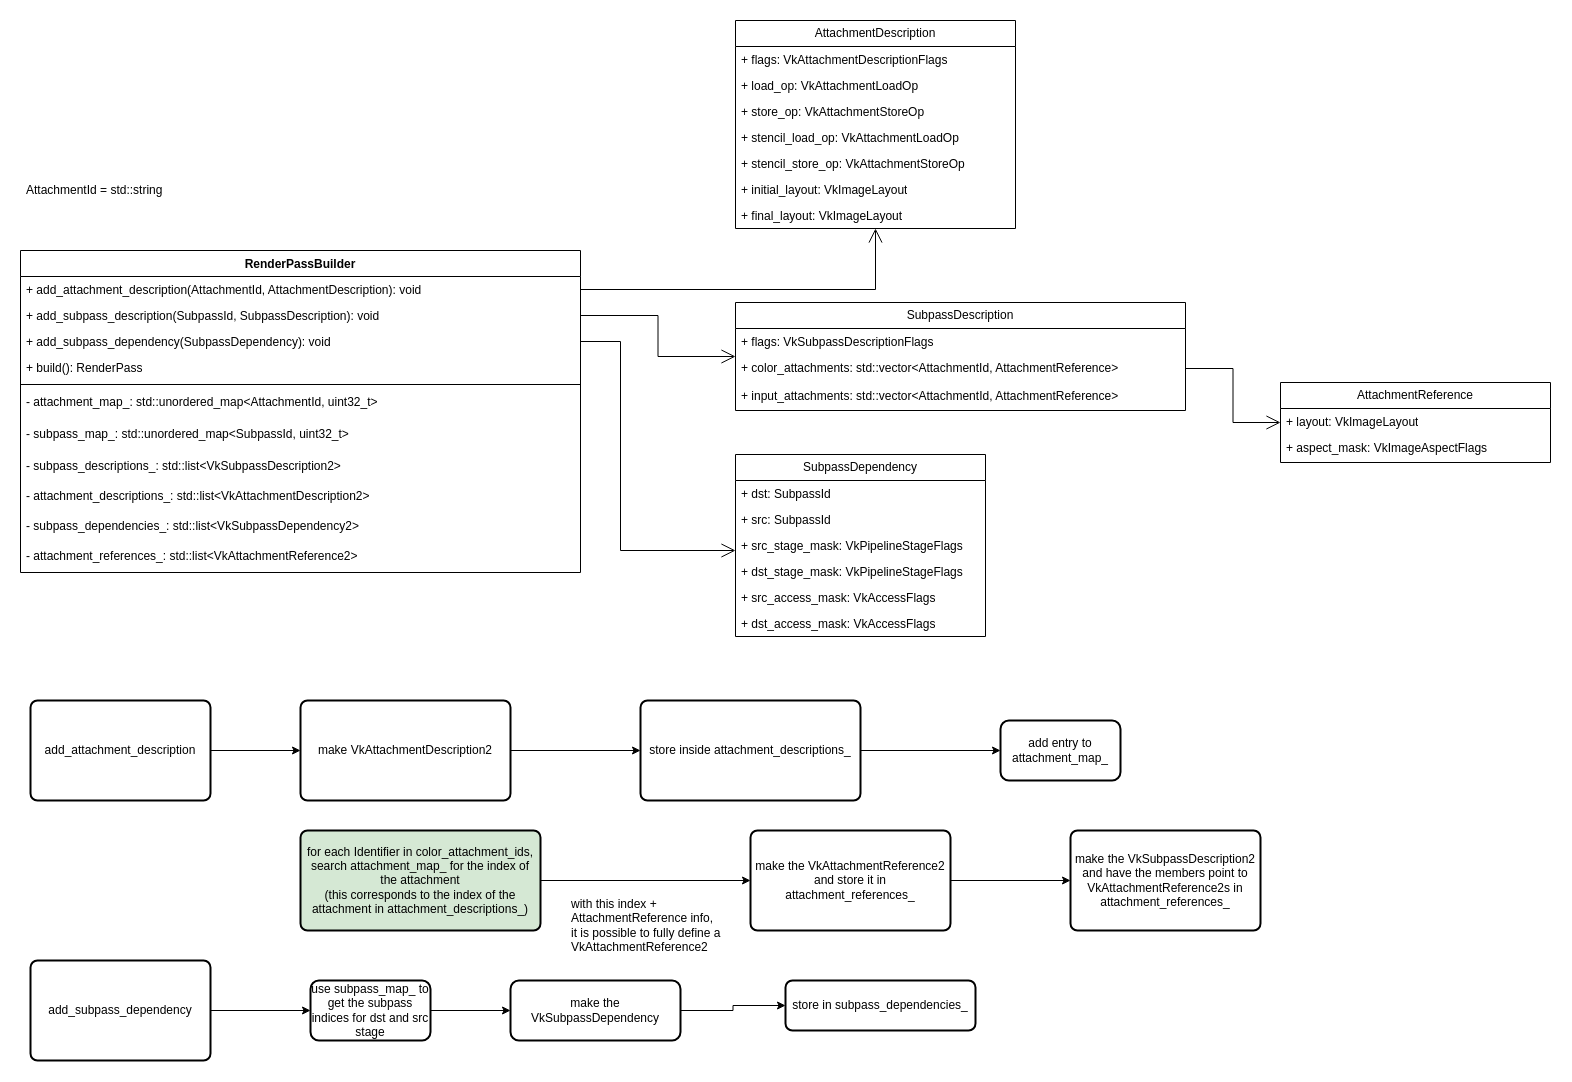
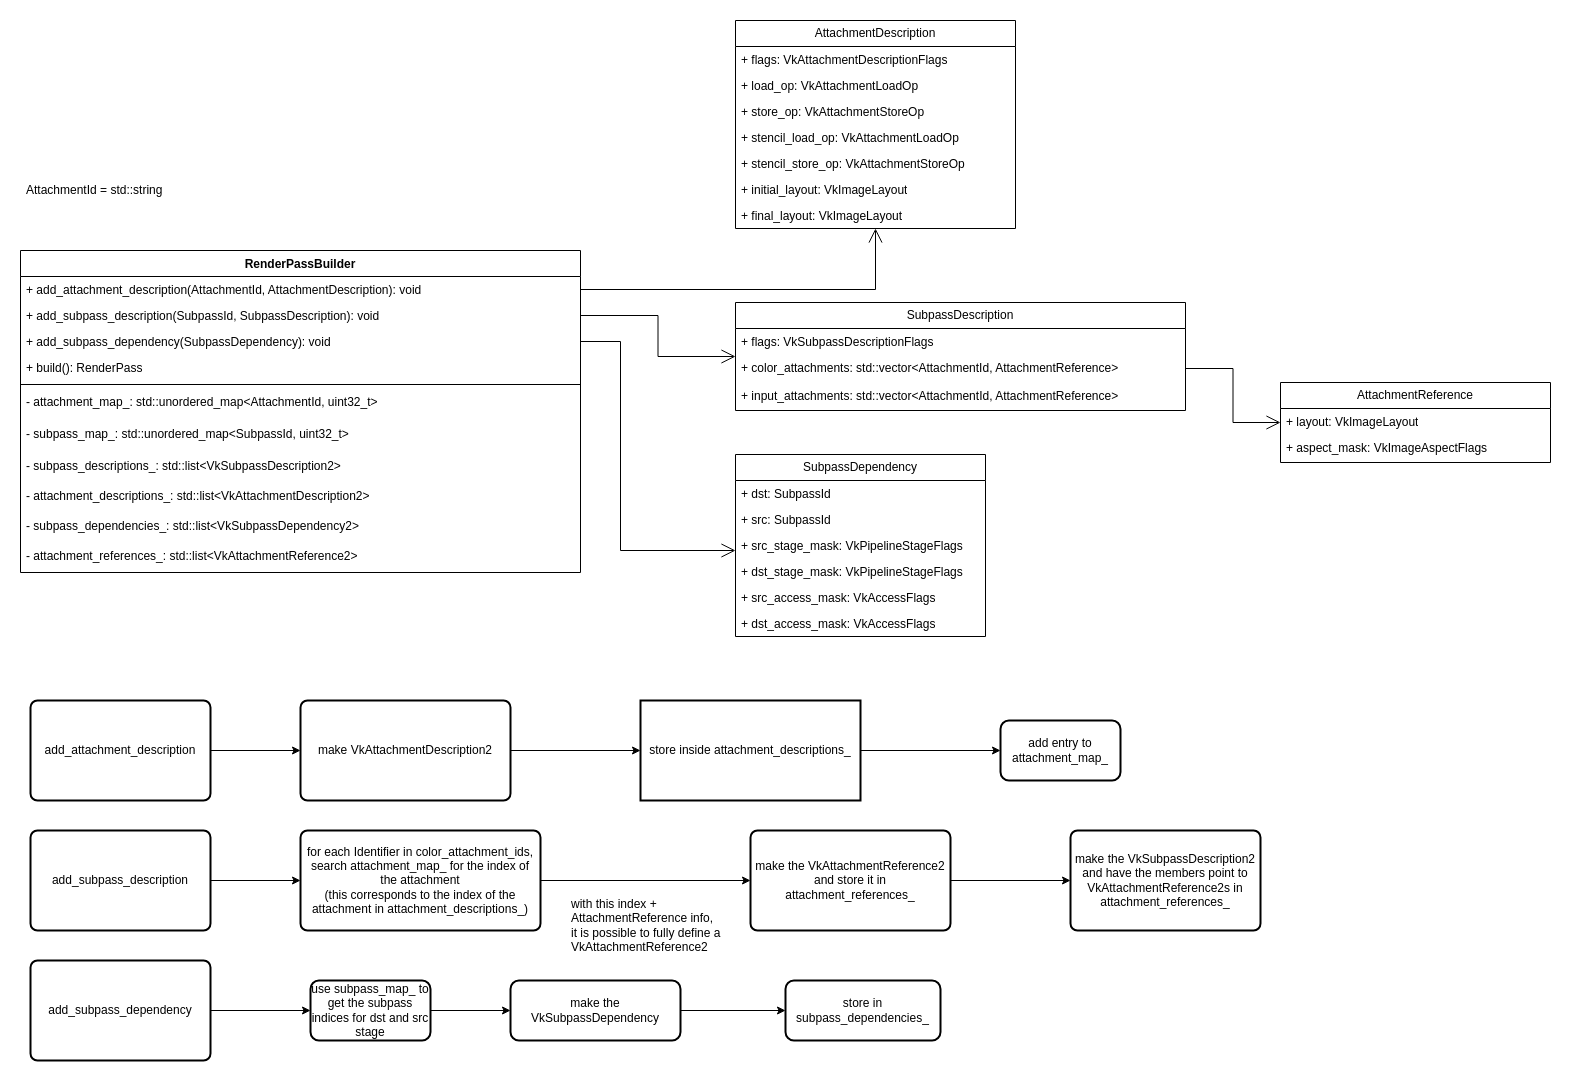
- <mxCell id="34" value="store inside attachment_descriptions_" style="rounded=1;whiteSpace=wrap;html=1;absoluteArcSize=1;arcSize=14;strokeWidth=2;" vertex="1" parent="1"><mxGeometry x="640" y="700" width="220" height="100" as="geometry" /></mxCell>
+ <mxCell id="34" value="store inside attachment_descriptions_" style="whiteSpace=wrap;html=1;absoluteArcSize=1;arcSize=14;strokeWidth=2;rounded=0;" vertex="1" parent="1"><mxGeometry x="640" y="700" width="220" height="100" as="geometry" /></mxCell>
+ <mxCell id="36" value="add_subpass_description" style="rounded=1;whiteSpace=wrap;html=1;absoluteArcSize=1;arcSize=14;strokeWidth=2;" vertex="1" parent="1"><mxGeometry x="30" y="830" width="180" height="100" as="geometry" /></mxCell>
+ <mxCell id="35" style="edgeStyle=orthogonalEdgeStyle;rounded=0;orthogonalLoop=1;jettySize=auto;html=1;" edge="1" parent="1" source="36" target="38"><mxGeometry relative="1" as="geometry"><mxPoint x="310" y="890" as="targetPoint" /></mxGeometry></mxCell>
- <mxCell id="38" value="for each Identifier in color_attachment_ids, search attachment_map_ for the index of&lt;div&gt;the attachment&lt;/div&gt;&lt;div&gt;(this corresponds to the index of the attachment in attachment_descriptions_)&lt;/div&gt;" style="rounded=1;whiteSpace=wrap;html=1;absoluteArcSize=1;arcSize=14;strokeWidth=2;fillColor=#d5e8d4;" vertex="1" parent="1"><mxGeometry x="300" y="830" width="240" height="100" as="geometry" /></mxCell>
+ <mxCell id="38" value="for each Identifier in color_attachment_ids, search attachment_map_ for the index of&lt;div&gt;the attachment&lt;/div&gt;&lt;div&gt;(this corresponds to the index of the attachment in attachment_descriptions_)&lt;/div&gt;" style="rounded=1;whiteSpace=wrap;html=1;absoluteArcSize=1;arcSize=14;strokeWidth=2;" vertex="1" parent="1"><mxGeometry x="300" y="830" width="240" height="100" as="geometry" /></mxCell>
- <mxCell id="62" value="store in subpass_dependencies_" style="whiteSpace=wrap;html=1;rounded=1;arcSize=14;strokeWidth=2;" vertex="1" parent="1"><mxGeometry x="785" y="980" width="190" height="50" as="geometry" /></mxCell>
+ <mxCell id="62" value="store in subpass_dependencies_" style="whiteSpace=wrap;html=1;rounded=1;arcSize=14;strokeWidth=2;" vertex="1" parent="1"><mxGeometry x="785" y="980" width="155" height="60" as="geometry" /></mxCell>
